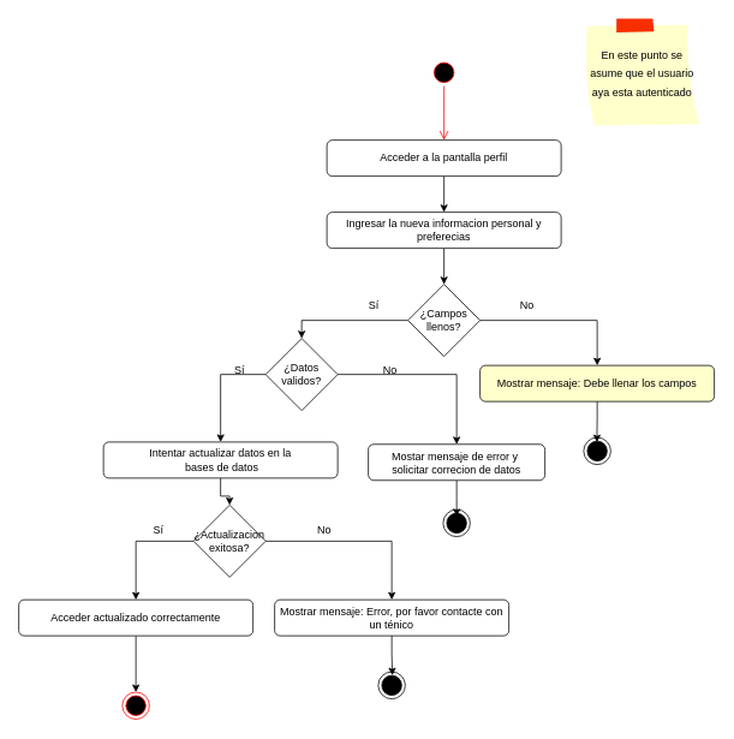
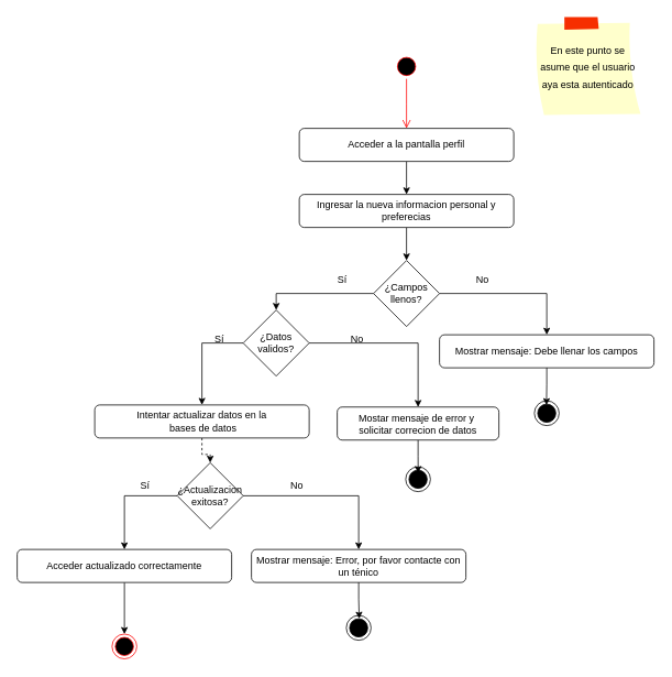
- <mxCell id="13" value="Mostrar mensaje: Debe llenar los campos" style="rounded=1;whiteSpace=wrap;html=1;fillColor=#ffffcc;" vertex="1" parent="1"><mxGeometry x="532" y="405" width="260" height="40" as="geometry" /></mxCell>
+ <mxCell id="13" value="Mostrar mensaje: Debe llenar los campos" style="rounded=1;whiteSpace=wrap;html=1;" vertex="1" parent="1"><mxGeometry x="532" y="405" width="260" height="40" as="geometry" /></mxCell>
- <mxCell id="23" style="edgeStyle=orthogonalEdgeStyle;rounded=0;orthogonalLoop=1;jettySize=auto;html=1;entryX=0.5;entryY=0;entryDx=0;entryDy=0;" edge="1" parent="1" source="24" target="28"><mxGeometry relative="1" as="geometry" /></mxCell>
+ <mxCell id="23" style="edgeStyle=orthogonalEdgeStyle;rounded=0;orthogonalLoop=1;jettySize=auto;html=1;entryX=0.5;entryY=0;entryDx=0;entryDy=0;dashed=1;" edge="1" parent="1" source="24" target="28"><mxGeometry relative="1" as="geometry" /></mxCell>
